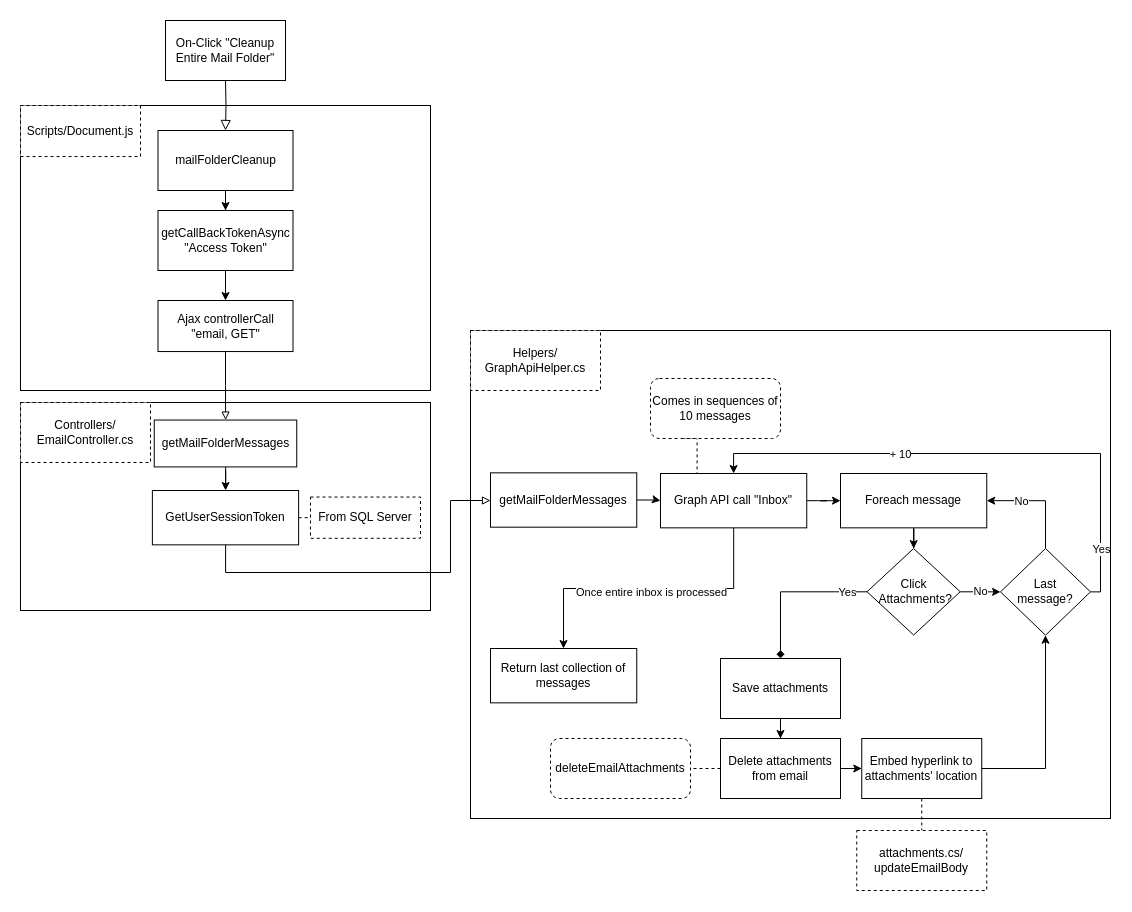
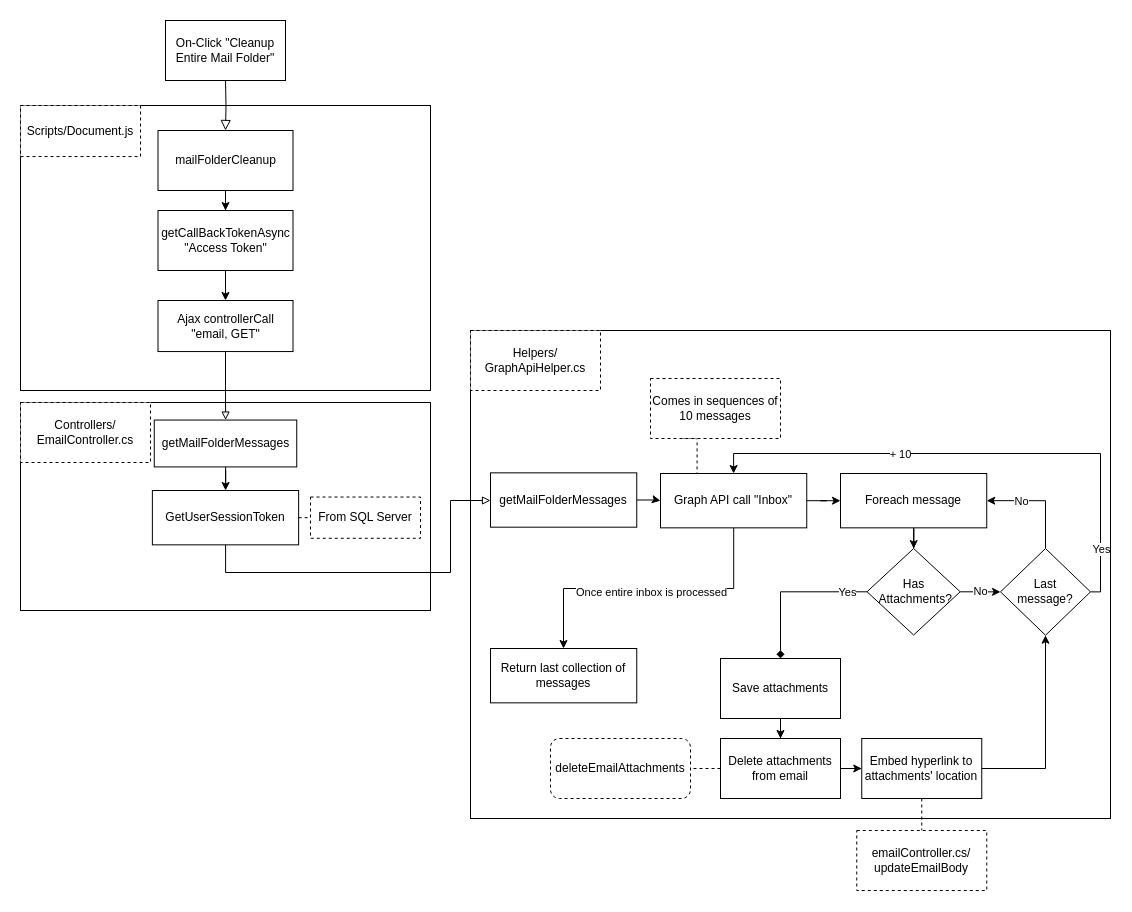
- <mxCell id="28" value="Comes in sequences of 10 messages" style="whiteSpace=wrap;html=1;dashed=1;rounded=1;" vertex="1" parent="21"><mxGeometry x="180" y="48" width="130" height="60" as="geometry" /></mxCell>
+ <mxCell id="28" value="Comes in sequences of 10 messages" style="rounded=0;whiteSpace=wrap;html=1;dashed=1;" vertex="1" parent="21"><mxGeometry x="180" y="48" width="130" height="60" as="geometry" /></mxCell>
- <mxCell id="31" value="Click&lt;br&gt;&amp;nbsp;Attachments?" style="rhombus;whiteSpace=wrap;html=1;rounded=0;" vertex="1" parent="21"><mxGeometry x="396.56" y="218" width="93.13" height="86.51" as="geometry" /></mxCell>
+ <mxCell id="31" value="Has&lt;br&gt;&amp;nbsp;Attachments?" style="rhombus;whiteSpace=wrap;html=1;rounded=0;" vertex="1" parent="21"><mxGeometry x="396.56" y="218" width="93.13" height="86.51" as="geometry" /></mxCell>
- <mxCell id="55" value="attachments.cs/&lt;br&gt;updateEmailBody" style="rounded=0;whiteSpace=wrap;html=1;dashed=1;" vertex="1" parent="1"><mxGeometry x="856.25" y="830" width="130" height="60" as="geometry" /></mxCell>
+ <mxCell id="55" value="emailController.cs/&lt;br&gt;updateEmailBody" style="rounded=0;whiteSpace=wrap;html=1;dashed=1;" vertex="1" parent="1"><mxGeometry x="856.25" y="830" width="130" height="60" as="geometry" /></mxCell>
